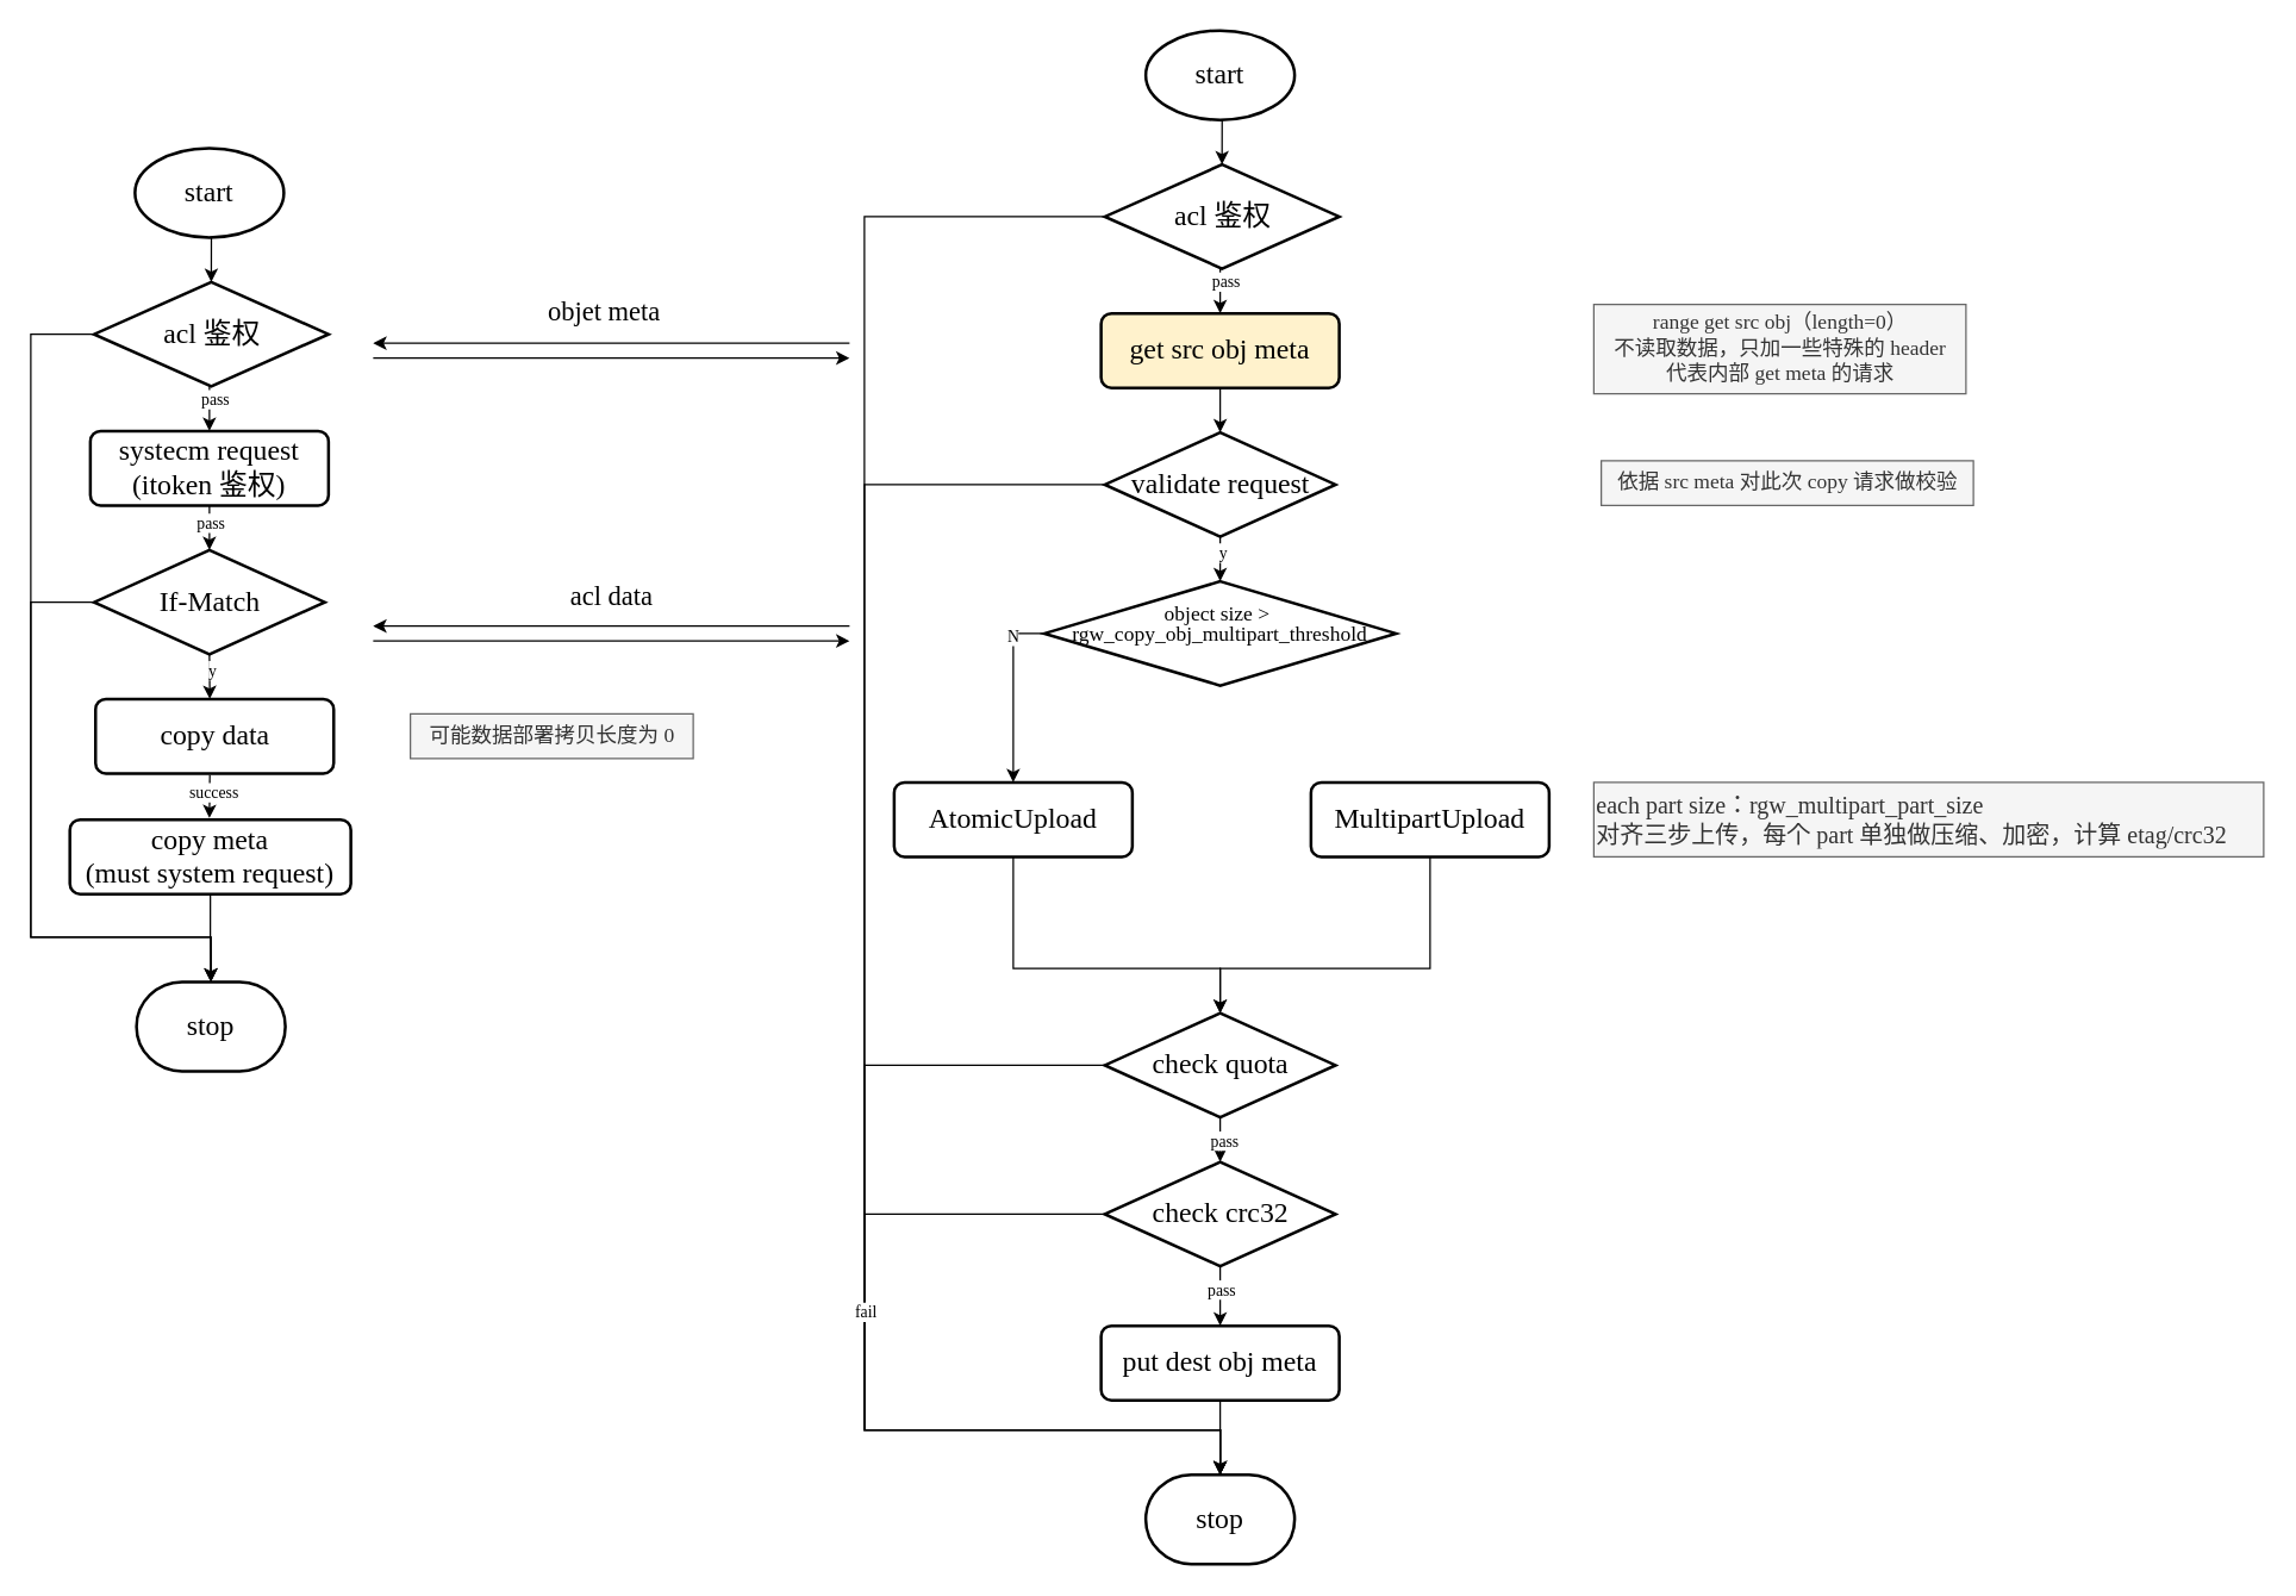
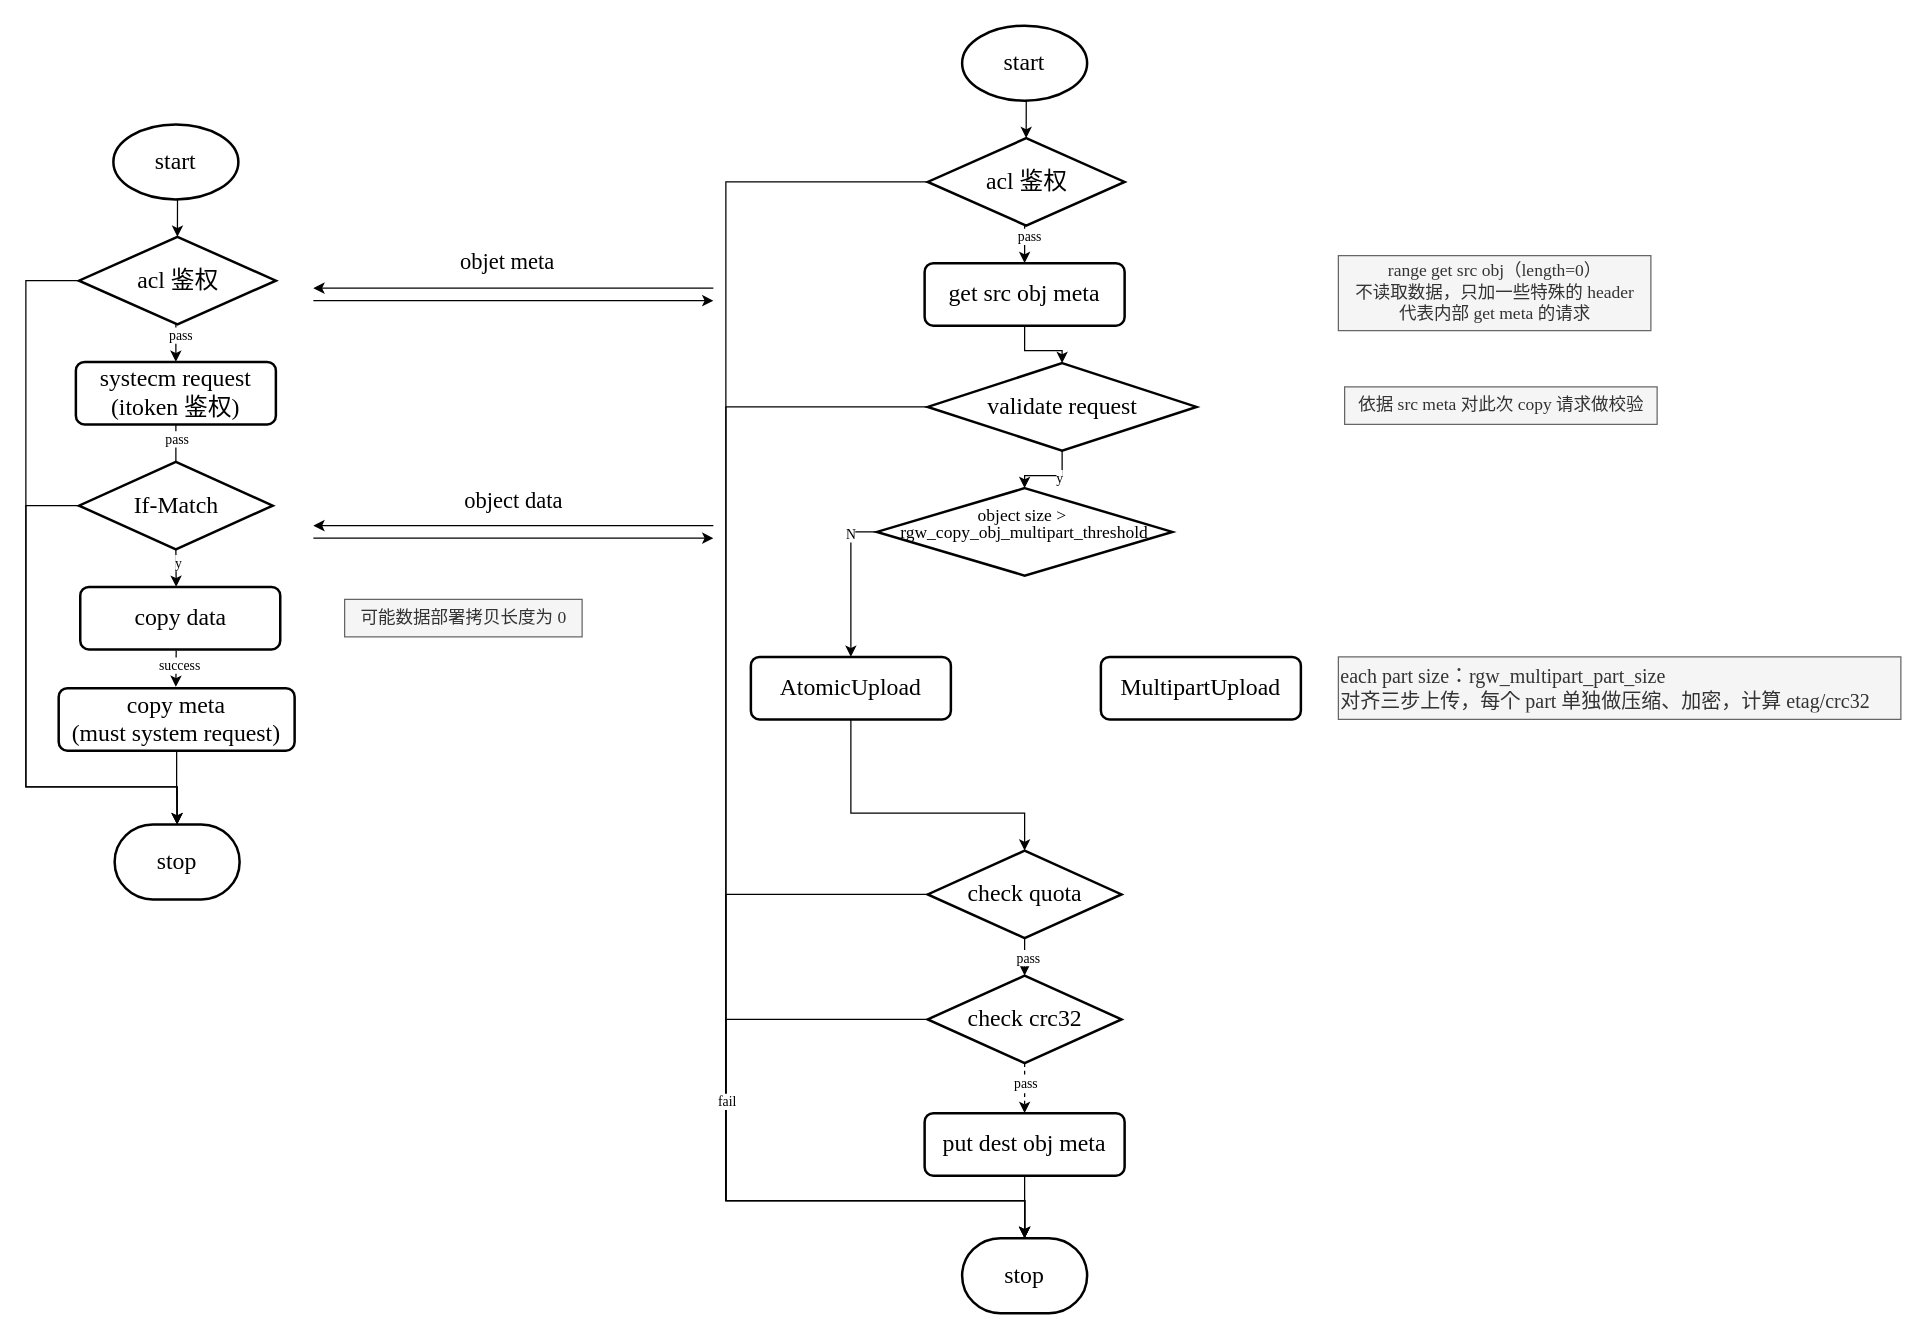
- <mxCell id="32" value="get src obj meta" style="rounded=1;whiteSpace=wrap;html=1;absoluteArcSize=1;arcSize=14;strokeWidth=2;fontFamily=Times New Roman;fontSize=19;fillColor=#fff2cc;" parent="1" vertex="1"><mxGeometry x="739" y="210" width="160" height="50" as="geometry" /></mxCell>
+ <mxCell id="32" value="get src obj meta" style="rounded=1;whiteSpace=wrap;html=1;absoluteArcSize=1;arcSize=14;strokeWidth=2;fontFamily=Times New Roman;fontSize=19;" parent="1" vertex="1"><mxGeometry x="739" y="210" width="160" height="50" as="geometry" /></mxCell>
- <mxCell id="33" value="validate request" style="strokeWidth=2;html=1;shape=mxgraph.flowchart.decision;whiteSpace=wrap;fontFamily=Times New Roman;fontSize=19;" parent="1" vertex="1"><mxGeometry x="741.5" y="290" width="155" height="70" as="geometry" /></mxCell>
+ <mxCell id="33" value="validate request" style="strokeWidth=2;html=1;shape=mxgraph.flowchart.decision;whiteSpace=wrap;fontFamily=Times New Roman;fontSize=19;" parent="1" vertex="1"><mxGeometry x="741.5" y="290" width="215" height="70" as="geometry" /></mxCell>
- <mxCell id="12" style="edgeStyle=orthogonalEdgeStyle;rounded=0;orthogonalLoop=1;jettySize=auto;html=1;exitX=0.5;exitY=1;exitDx=0;exitDy=0;entryX=0.5;entryY=0;entryDx=0;entryDy=0;entryPerimeter=0;fontFamily=Times New Roman;" parent="1" source="6" target="7" edge="1"><mxGeometry relative="1" as="geometry" /></mxCell>
+ <mxCell id="12" style="edgeStyle=orthogonalEdgeStyle;rounded=0;orthogonalLoop=1;jettySize=auto;html=1;exitX=0.5;exitY=1;exitDx=0;exitDy=0;entryX=0.5;entryY=0;entryDx=0;entryDy=0;entryPerimeter=0;fontFamily=Times New Roman;endArrow=none;" parent="1" source="6" target="7" edge="1"><mxGeometry relative="1" as="geometry" /></mxCell>
- <mxCell id="27" value="&lt;font style=&quot;font-size: 18px;&quot;&gt;acl data&lt;/font&gt;" style="text;html=1;align=center;verticalAlign=middle;resizable=0;points=[];autosize=1;strokeColor=none;fillColor=none;fontFamily=Times New Roman;" parent="1" vertex="1"><mxGeometry x="360" y="380" width="100" height="40" as="geometry" /></mxCell>
+ <mxCell id="27" value="&lt;font style=&quot;font-size: 18px;&quot;&gt;object data&lt;/font&gt;" style="text;html=1;align=center;verticalAlign=middle;resizable=0;points=[];autosize=1;strokeColor=none;fillColor=none;fontFamily=Times New Roman;" parent="1" vertex="1"><mxGeometry x="360" y="380" width="100" height="40" as="geometry" /></mxCell>
- <mxCell id="58" style="edgeStyle=orthogonalEdgeStyle;rounded=0;orthogonalLoop=1;jettySize=auto;html=1;fontFamily=Times New Roman;" edge="1" parent="1" source="59" target="38"><mxGeometry relative="1" as="geometry"><Array as="points"><mxPoint x="960" y="650" /><mxPoint x="819" y="650" /></Array></mxGeometry></mxCell>
- <mxCell id="39" style="edgeStyle=orthogonalEdgeStyle;rounded=0;orthogonalLoop=1;jettySize=auto;html=1;exitX=0.5;exitY=1;exitDx=0;exitDy=0;exitPerimeter=0;entryX=0.5;entryY=0;entryDx=0;entryDy=0;fontFamily=Times New Roman;" parent="1" source="41" target="34" edge="1"><mxGeometry relative="1" as="geometry" /></mxCell>
+ <mxCell id="39" style="edgeStyle=orthogonalEdgeStyle;rounded=0;orthogonalLoop=1;jettySize=auto;html=1;exitX=0.5;exitY=1;exitDx=0;exitDy=0;exitPerimeter=0;entryX=0.5;entryY=0;entryDx=0;entryDy=0;fontFamily=Times New Roman;dashed=1;" parent="1" source="41" target="34" edge="1"><mxGeometry relative="1" as="geometry" /></mxCell>
